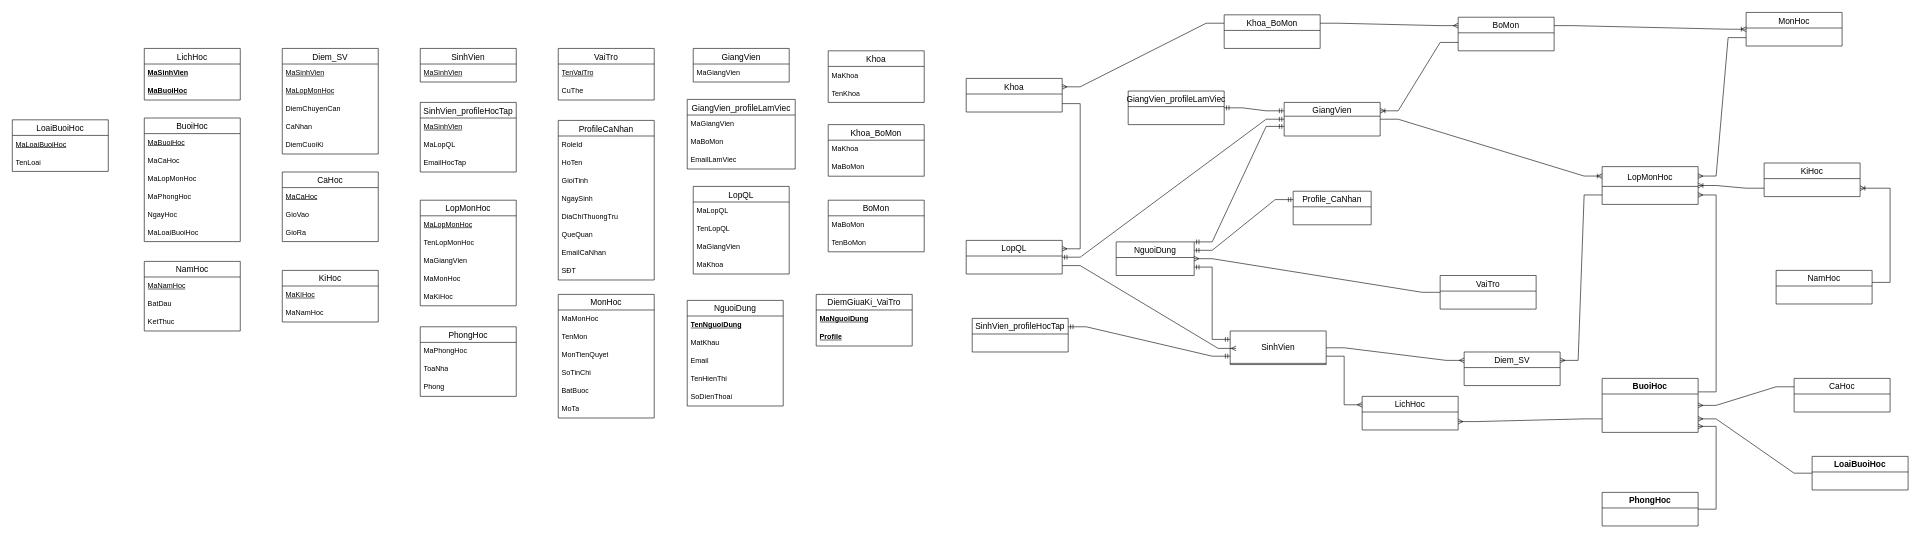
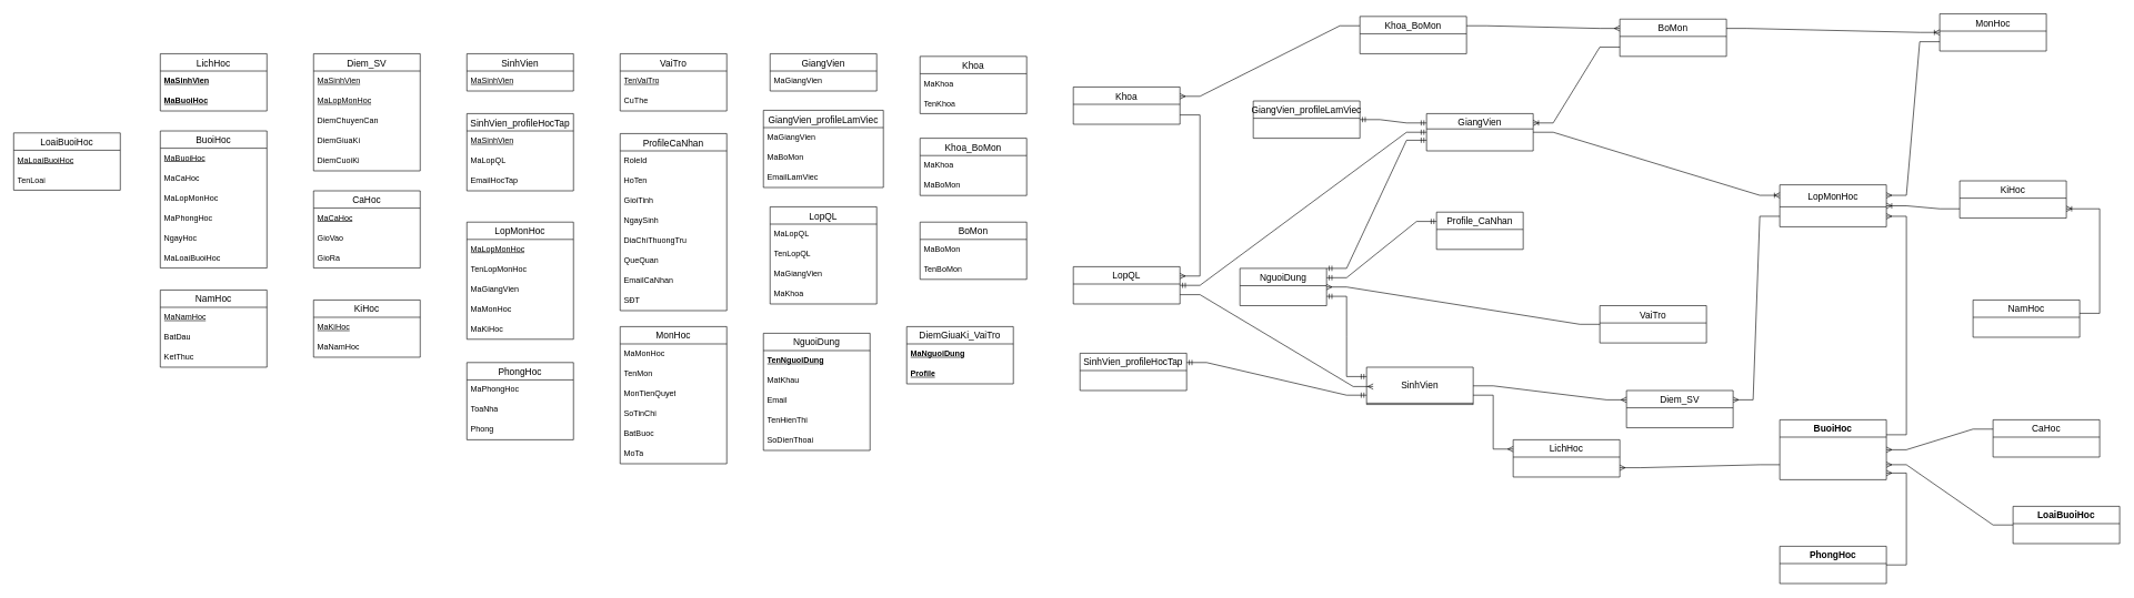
- <mxCell id="79" value="CaNhan" style="text;strokeColor=none;fillColor=none;align=left;verticalAlign=middle;spacingLeft=4;spacingRight=4;overflow=hidden;points=[[0,0.5],[1,0.5]];portConstraint=eastwest;rotatable=0;whiteSpace=wrap;html=1;" parent="75" vertex="1"><mxGeometry y="116" width="160" height="30" as="geometry" /></mxCell>
+ <mxCell id="79" value="DiemGiuaKi" style="text;strokeColor=none;fillColor=none;align=left;verticalAlign=middle;spacingLeft=4;spacingRight=4;overflow=hidden;points=[[0,0.5],[1,0.5]];portConstraint=eastwest;rotatable=0;whiteSpace=wrap;html=1;" parent="75" vertex="1"><mxGeometry y="116" width="160" height="30" as="geometry" /></mxCell>
